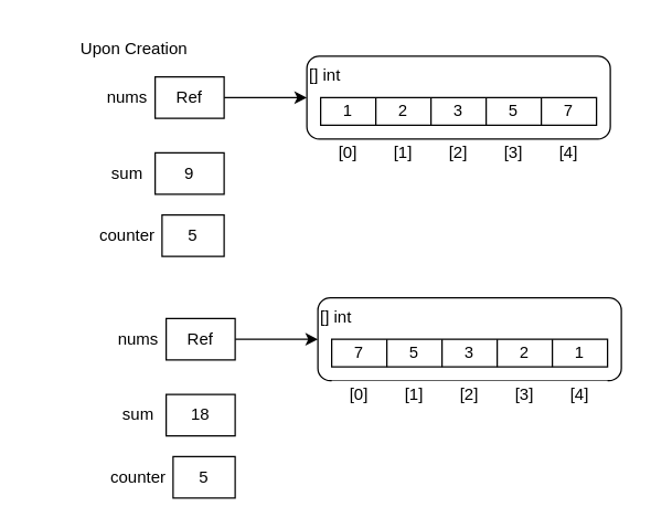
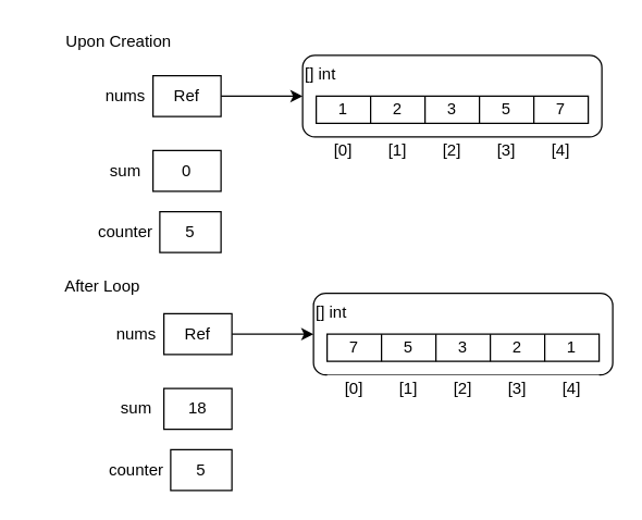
- <mxCell id="26" value="Upon Creation" style="text;html=1;strokeColor=none;fillColor=none;align=center;verticalAlign=middle;whiteSpace=wrap;rounded=0;" parent="1" vertex="1"><mxGeometry x="42" y="25" width="110" height="20" as="geometry" /></mxCell>
+ <mxCell id="26" value="Upon Creation" style="text;html=1;strokeColor=none;fillColor=none;align=center;verticalAlign=middle;whiteSpace=wrap;rounded=0;" parent="1" vertex="1"><mxGeometry x="32" y="20" width="110" height="20" as="geometry" /></mxCell>
- <mxCell id="22" value="9" style="rounded=0;whiteSpace=wrap;html=1;" parent="1" vertex="1"><mxGeometry x="112" y="110" width="50" height="30" as="geometry" /></mxCell>
+ <mxCell id="22" value="0" style="rounded=0;whiteSpace=wrap;html=1;" parent="1" vertex="1"><mxGeometry x="112" y="110" width="50" height="30" as="geometry" /></mxCell>
+ <mxCell id="27" value="After Loop" style="text;html=1;strokeColor=none;fillColor=none;align=center;verticalAlign=middle;whiteSpace=wrap;rounded=0;" parent="1" vertex="1"><mxGeometry x="20" y="200" width="110" height="20" as="geometry" /></mxCell>
